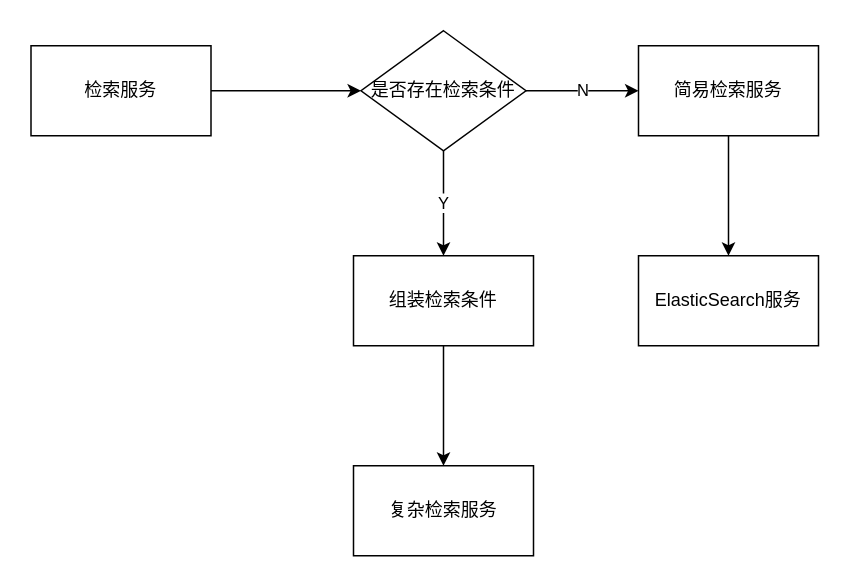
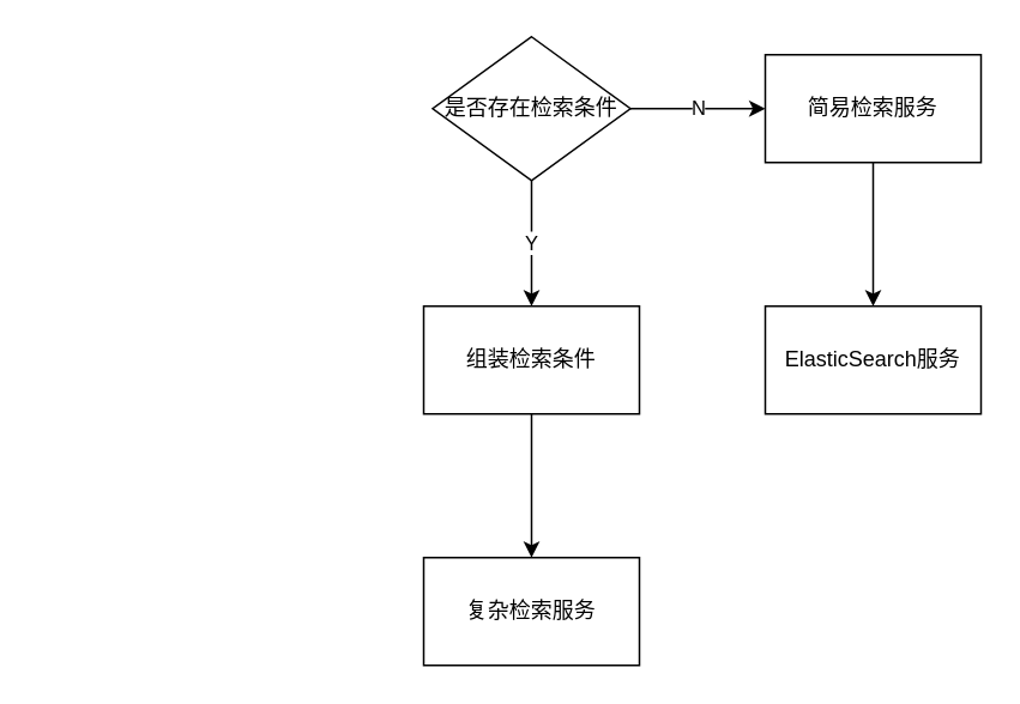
- <mxCell id="3" value="检索服务" style="whiteSpace=wrap;html=1;" vertex="1" parent="1"><mxGeometry x="20" y="30" width="120" height="60" as="geometry" /></mxCell>
- <mxCell id="2" value="" style="edgeStyle=orthogonalEdgeStyle;rounded=0;orthogonalLoop=1;jettySize=auto;html=1;" edge="1" parent="1" source="3" target="6"><mxGeometry relative="1" as="geometry" /></mxCell>
